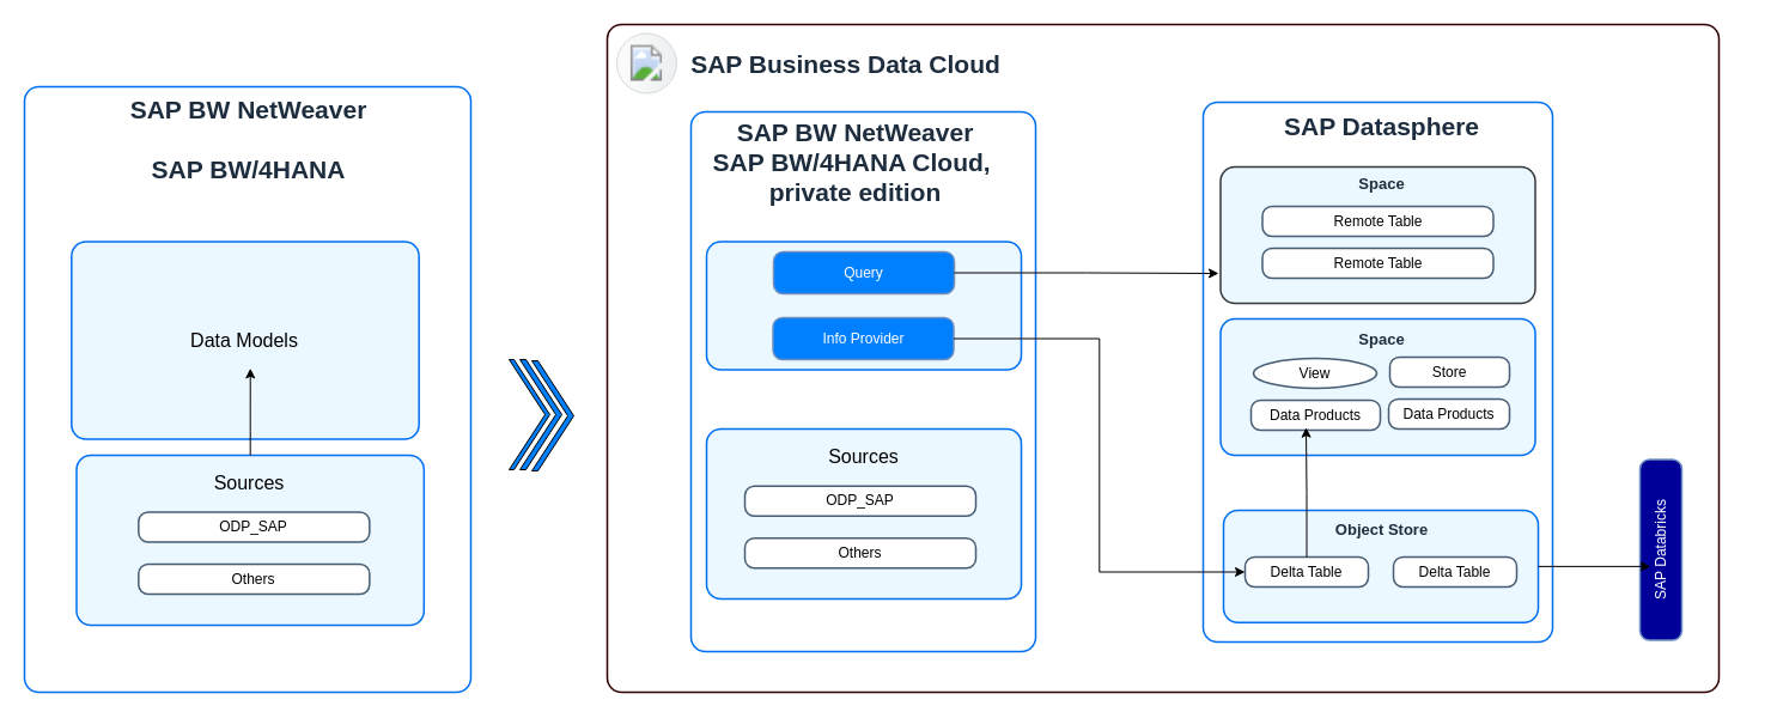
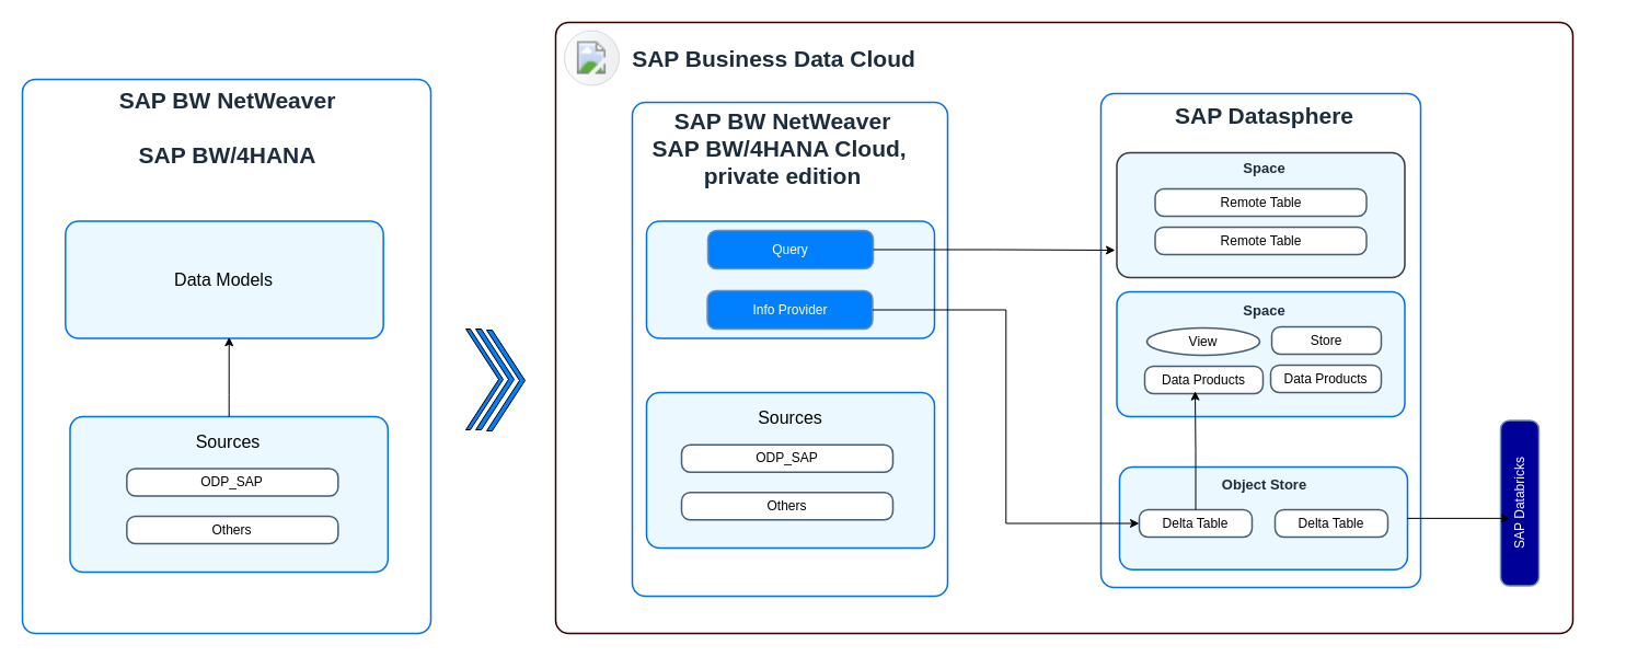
- <mxCell id="4" value="&lt;font size=&quot;3&quot;&gt;Data Models&lt;/font&gt;" style="rounded=1;whiteSpace=wrap;html=1;strokeColor=#0070F2;fillColor=#EBF8FF;arcSize=24;absoluteArcSize=1;imageWidth=64;imageHeight=64;strokeWidth=1.5;" vertex="1" parent="1"><mxGeometry x="59.32" y="201.5" width="290.34" height="165" as="geometry" /></mxCell>
+ <mxCell id="4" value="&lt;font size=&quot;3&quot;&gt;Data Models&lt;/font&gt;" style="rounded=1;whiteSpace=wrap;html=1;strokeColor=#0070F2;fillColor=#EBF8FF;arcSize=24;absoluteArcSize=1;imageWidth=64;imageHeight=64;strokeWidth=1.5;" vertex="1" parent="1"><mxGeometry x="59.32" y="201.5" width="290.34" height="107" as="geometry" /></mxCell>
